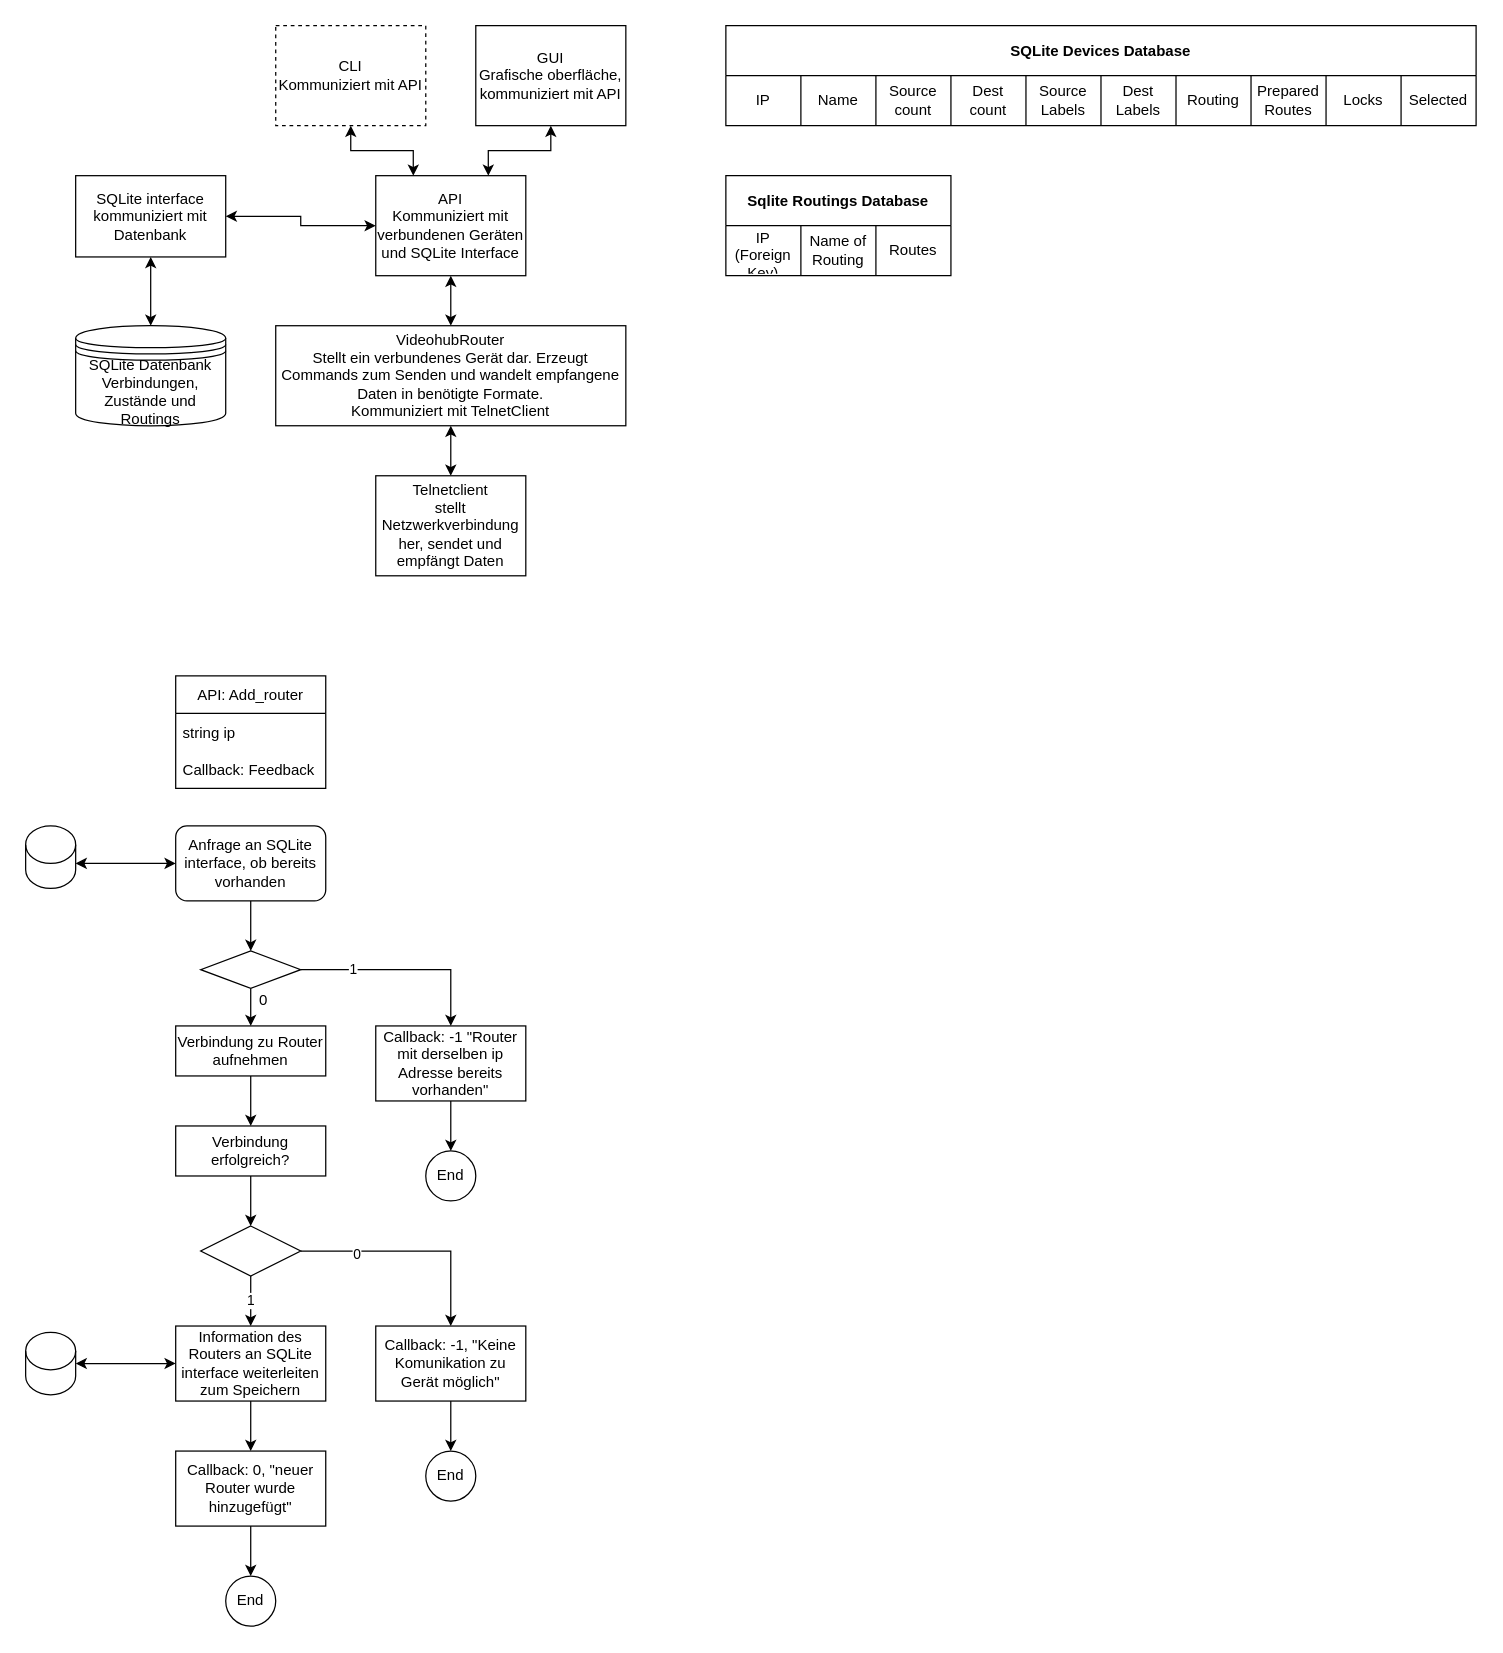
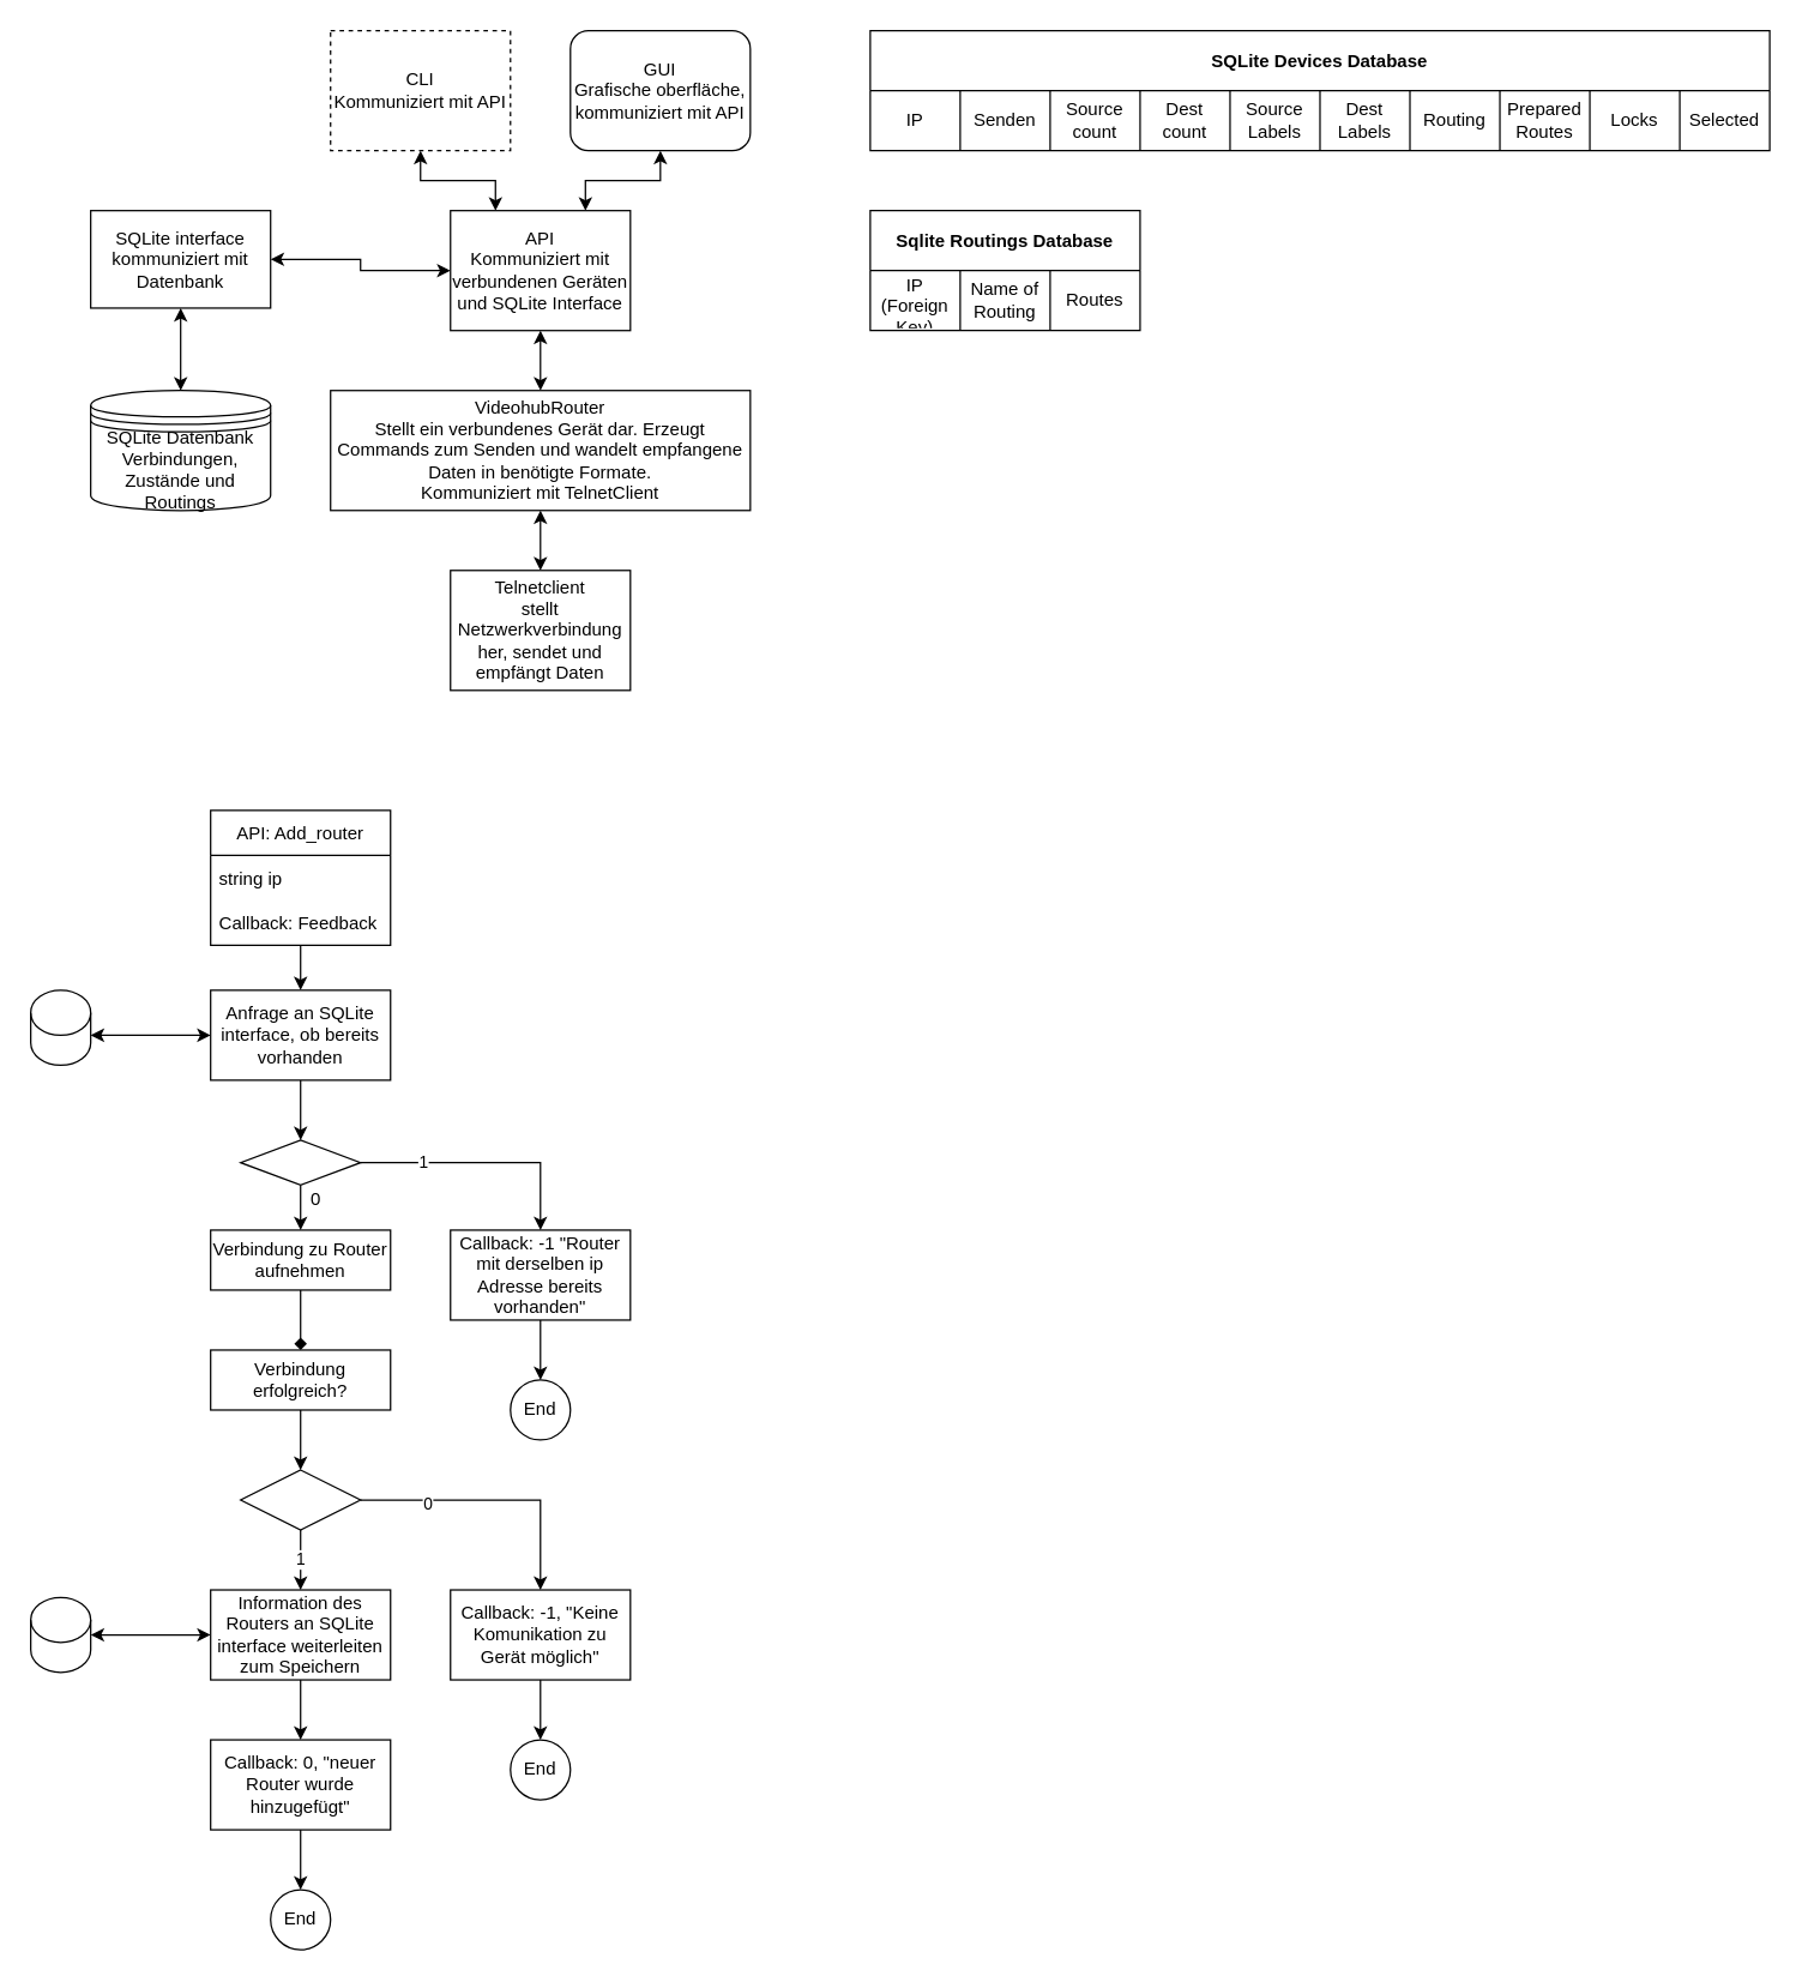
- <mxCell id="7" value="GUI&lt;br&gt;Grafische oberfläche, kommuniziert mit API" style="rounded=0;whiteSpace=wrap;html=1;" parent="1" vertex="1"><mxGeometry x="380" y="20" width="120" height="80" as="geometry" /></mxCell>
+ <mxCell id="7" value="GUI&lt;br&gt;Grafische oberfläche, kommuniziert mit API" style="whiteSpace=wrap;html=1;rounded=1;" parent="1" vertex="1"><mxGeometry x="380" y="20" width="120" height="80" as="geometry" /></mxCell>
- <mxCell id="49" value="Name" style="shape=partialRectangle;html=1;whiteSpace=wrap;connectable=0;fillColor=none;top=0;left=0;bottom=0;right=0;overflow=hidden;" parent="47" vertex="1"><mxGeometry x="60" width="60" height="40" as="geometry"><mxRectangle width="60" height="40" as="alternateBounds" /></mxGeometry></mxCell>
+ <mxCell id="49" value="Senden" style="shape=partialRectangle;html=1;whiteSpace=wrap;connectable=0;fillColor=none;top=0;left=0;bottom=0;right=0;overflow=hidden;" parent="47" vertex="1"><mxGeometry x="60" width="60" height="40" as="geometry"><mxRectangle width="60" height="40" as="alternateBounds" /></mxGeometry></mxCell>
+ <mxCell id="19" style="edgeStyle=orthogonalEdgeStyle;rounded=0;orthogonalLoop=1;jettySize=auto;html=1;startArrow=none;startFill=0;" parent="1" source="20" target="24" edge="1"><mxGeometry relative="1" as="geometry" /></mxCell>
- <mxCell id="24" value="Anfrage an SQLite interface, ob bereits vorhanden" style="whiteSpace=wrap;html=1;rounded=1;" parent="1" vertex="1"><mxGeometry x="140" y="660" width="120" height="60" as="geometry" /></mxCell>
+ <mxCell id="24" value="Anfrage an SQLite interface, ob bereits vorhanden" style="rounded=0;whiteSpace=wrap;html=1;" parent="1" vertex="1"><mxGeometry x="140" y="660" width="120" height="60" as="geometry" /></mxCell>
- <mxCell id="25" style="edgeStyle=orthogonalEdgeStyle;rounded=0;orthogonalLoop=1;jettySize=auto;html=1;startArrow=none;startFill=0;" parent="1" source="26" target="32" edge="1"><mxGeometry relative="1" as="geometry" /></mxCell>
+ <mxCell id="25" style="edgeStyle=orthogonalEdgeStyle;rounded=0;orthogonalLoop=1;jettySize=auto;html=1;startArrow=none;startFill=0;endArrow=diamond;" parent="1" source="26" target="32" edge="1"><mxGeometry relative="1" as="geometry" /></mxCell>
